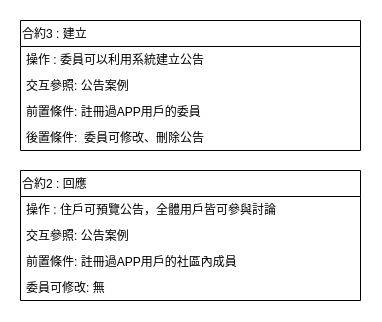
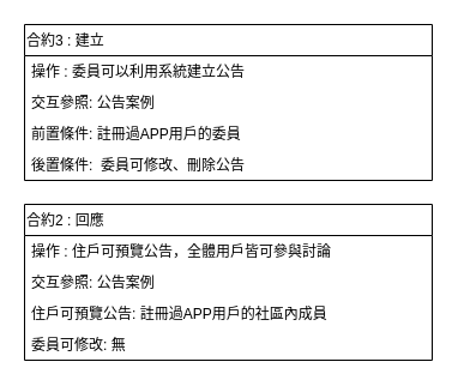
- <mxCell id="10" value="前置條件: 註冊過APP用戶的社區內成員" style="text;strokeColor=none;fillColor=none;align=left;verticalAlign=top;spacingLeft=4;spacingRight=4;overflow=hidden;rotatable=0;points=[[0,0.5],[1,0.5]];portConstraint=eastwest;" vertex="1" parent="7"><mxGeometry y="78" width="340" height="26" as="geometry" /></mxCell>
+ <mxCell id="10" value="住戶可預覽公告: 註冊過APP用戶的社區內成員" style="text;strokeColor=none;fillColor=none;align=left;verticalAlign=top;spacingLeft=4;spacingRight=4;overflow=hidden;rotatable=0;points=[[0,0.5],[1,0.5]];portConstraint=eastwest;" vertex="1" parent="7"><mxGeometry y="78" width="340" height="26" as="geometry" /></mxCell>
